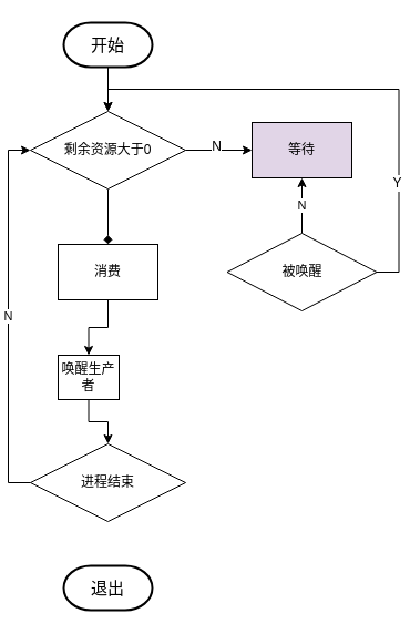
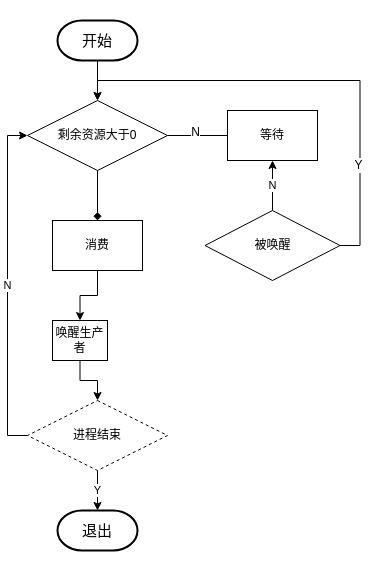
- <mxCell id="4" style="edgeStyle=orthogonalEdgeStyle;rounded=0;orthogonalLoop=1;jettySize=auto;html=1;exitX=1;exitY=0.5;exitDx=0;exitDy=0;entryX=0;entryY=0.5;entryDx=0;entryDy=0;" edge="1" parent="1" source="7" target="8"><mxGeometry relative="1" as="geometry" /></mxCell>
+ <mxCell id="4" style="edgeStyle=orthogonalEdgeStyle;rounded=0;orthogonalLoop=1;jettySize=auto;html=1;exitX=1;exitY=0.5;exitDx=0;exitDy=0;entryX=0;entryY=0.5;entryDx=0;entryDy=0;endArrow=none;" edge="1" parent="1" source="7" target="8"><mxGeometry relative="1" as="geometry" /></mxCell>
- <mxCell id="8" value="等待" style="rounded=0;whiteSpace=wrap;html=1;fillColor=#e1d5e7;" vertex="1" parent="1"><mxGeometry x="220" y="110" width="90" height="50" as="geometry" /></mxCell>
+ <mxCell id="8" value="等待" style="rounded=0;whiteSpace=wrap;html=1;" vertex="1" parent="1"><mxGeometry x="220" y="110" width="90" height="50" as="geometry" /></mxCell>
- <mxCell id="17" value="进程结束" style="rhombus;whiteSpace=wrap;html=1;" vertex="1" parent="1"><mxGeometry x="20" y="400" width="140" height="70" as="geometry" /></mxCell>
+ <mxCell id="17" value="进程结束" style="rhombus;whiteSpace=wrap;html=1;dashed=1;" vertex="1" parent="1"><mxGeometry x="20" y="400" width="140" height="70" as="geometry" /></mxCell>
+ <mxCell id="16" value="Y" style="edgeStyle=orthogonalEdgeStyle;rounded=0;orthogonalLoop=1;jettySize=auto;html=1;exitX=0.5;exitY=1;exitDx=0;exitDy=0;" edge="1" parent="1" source="17" target="18"><mxGeometry relative="1" as="geometry" /></mxCell>
